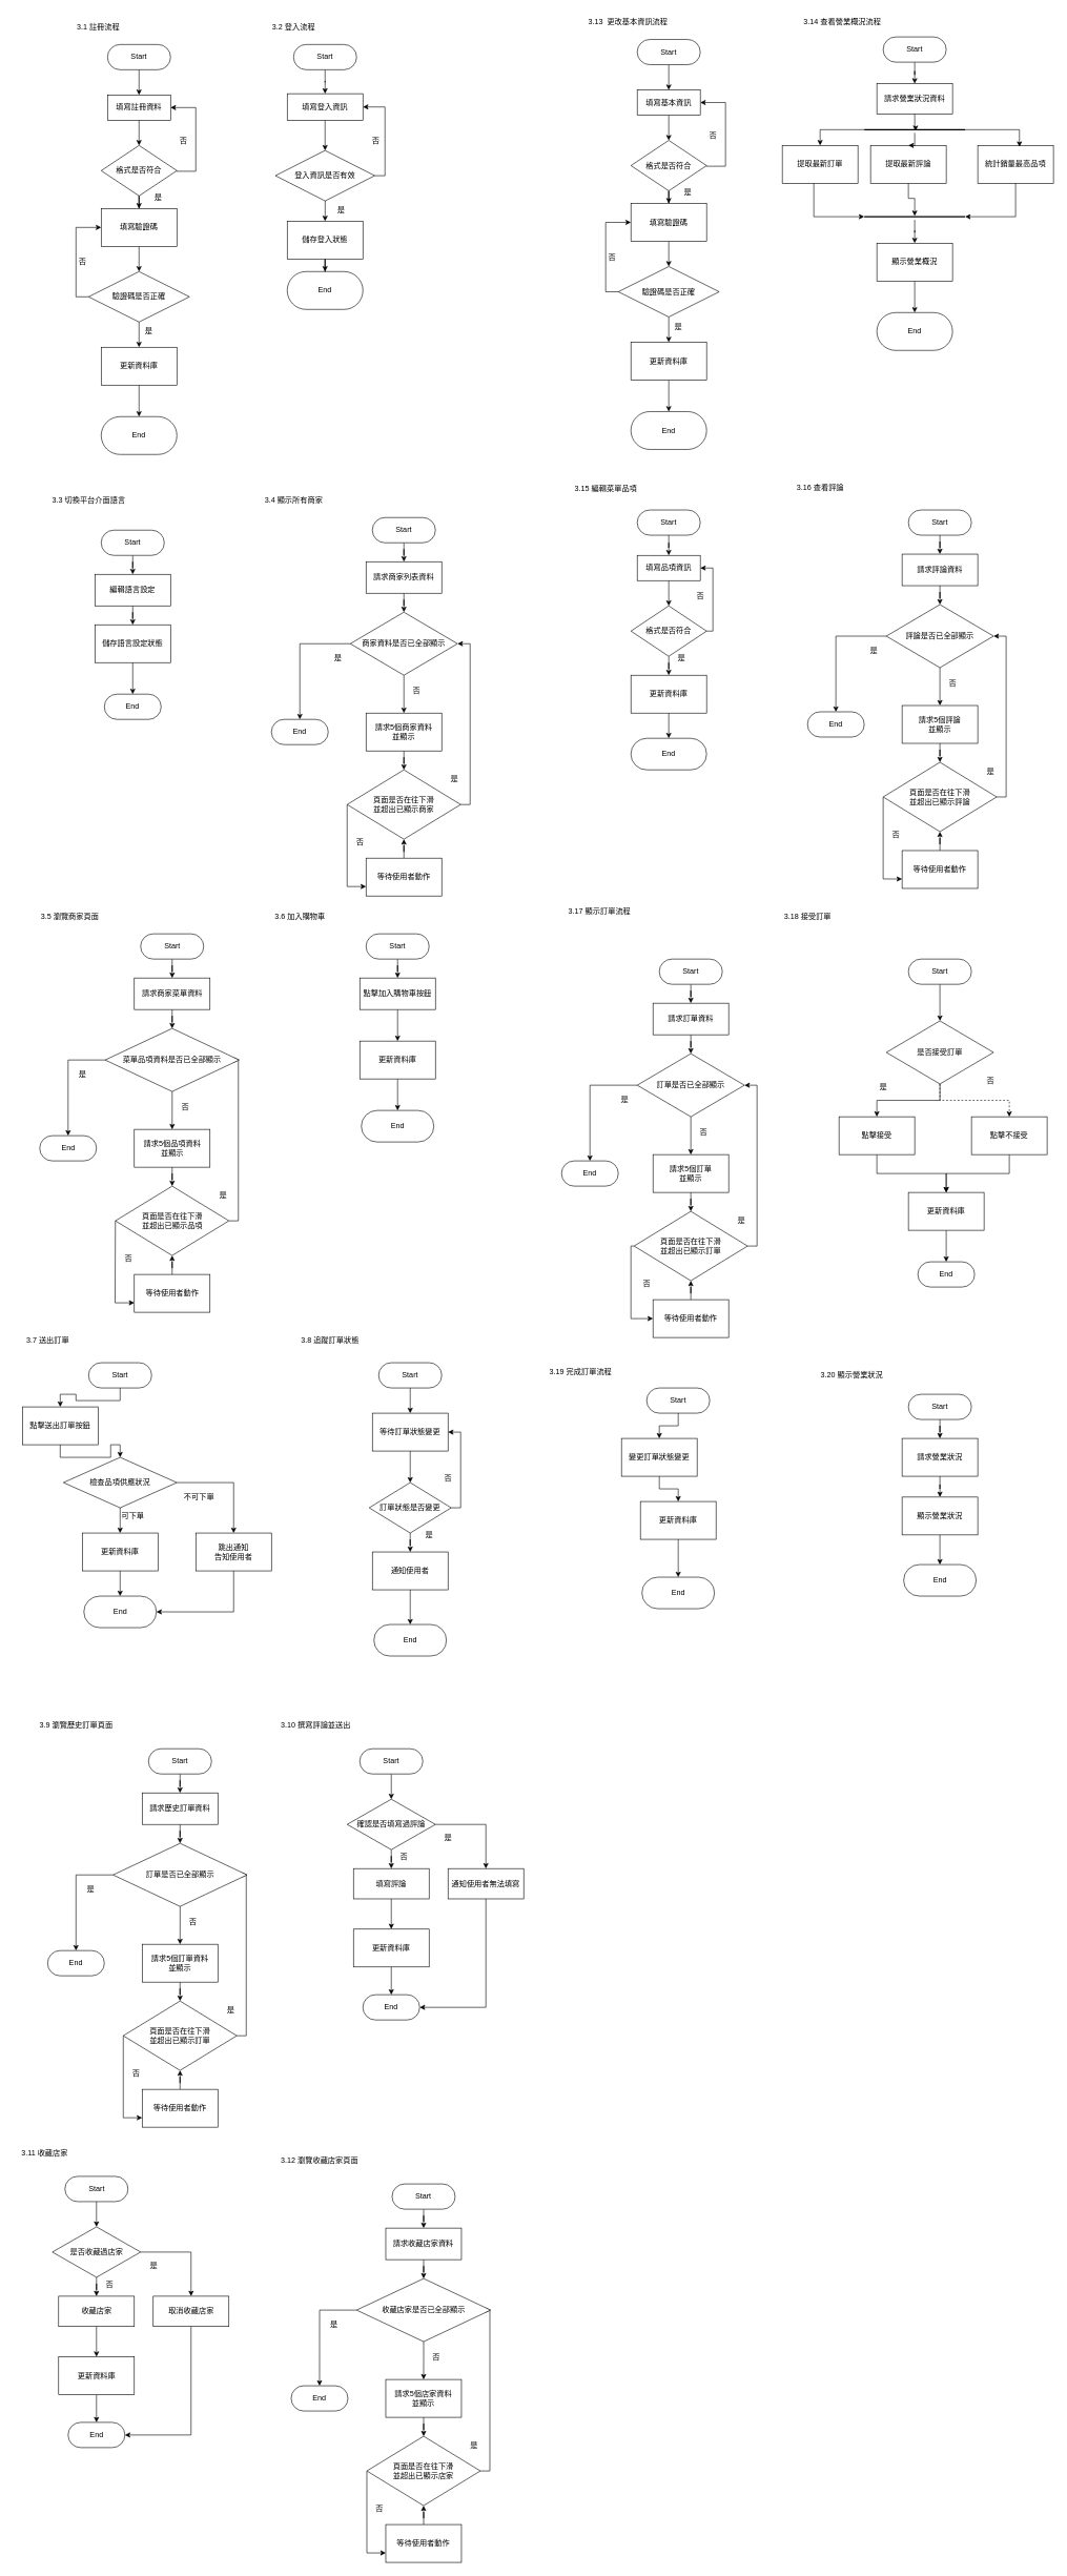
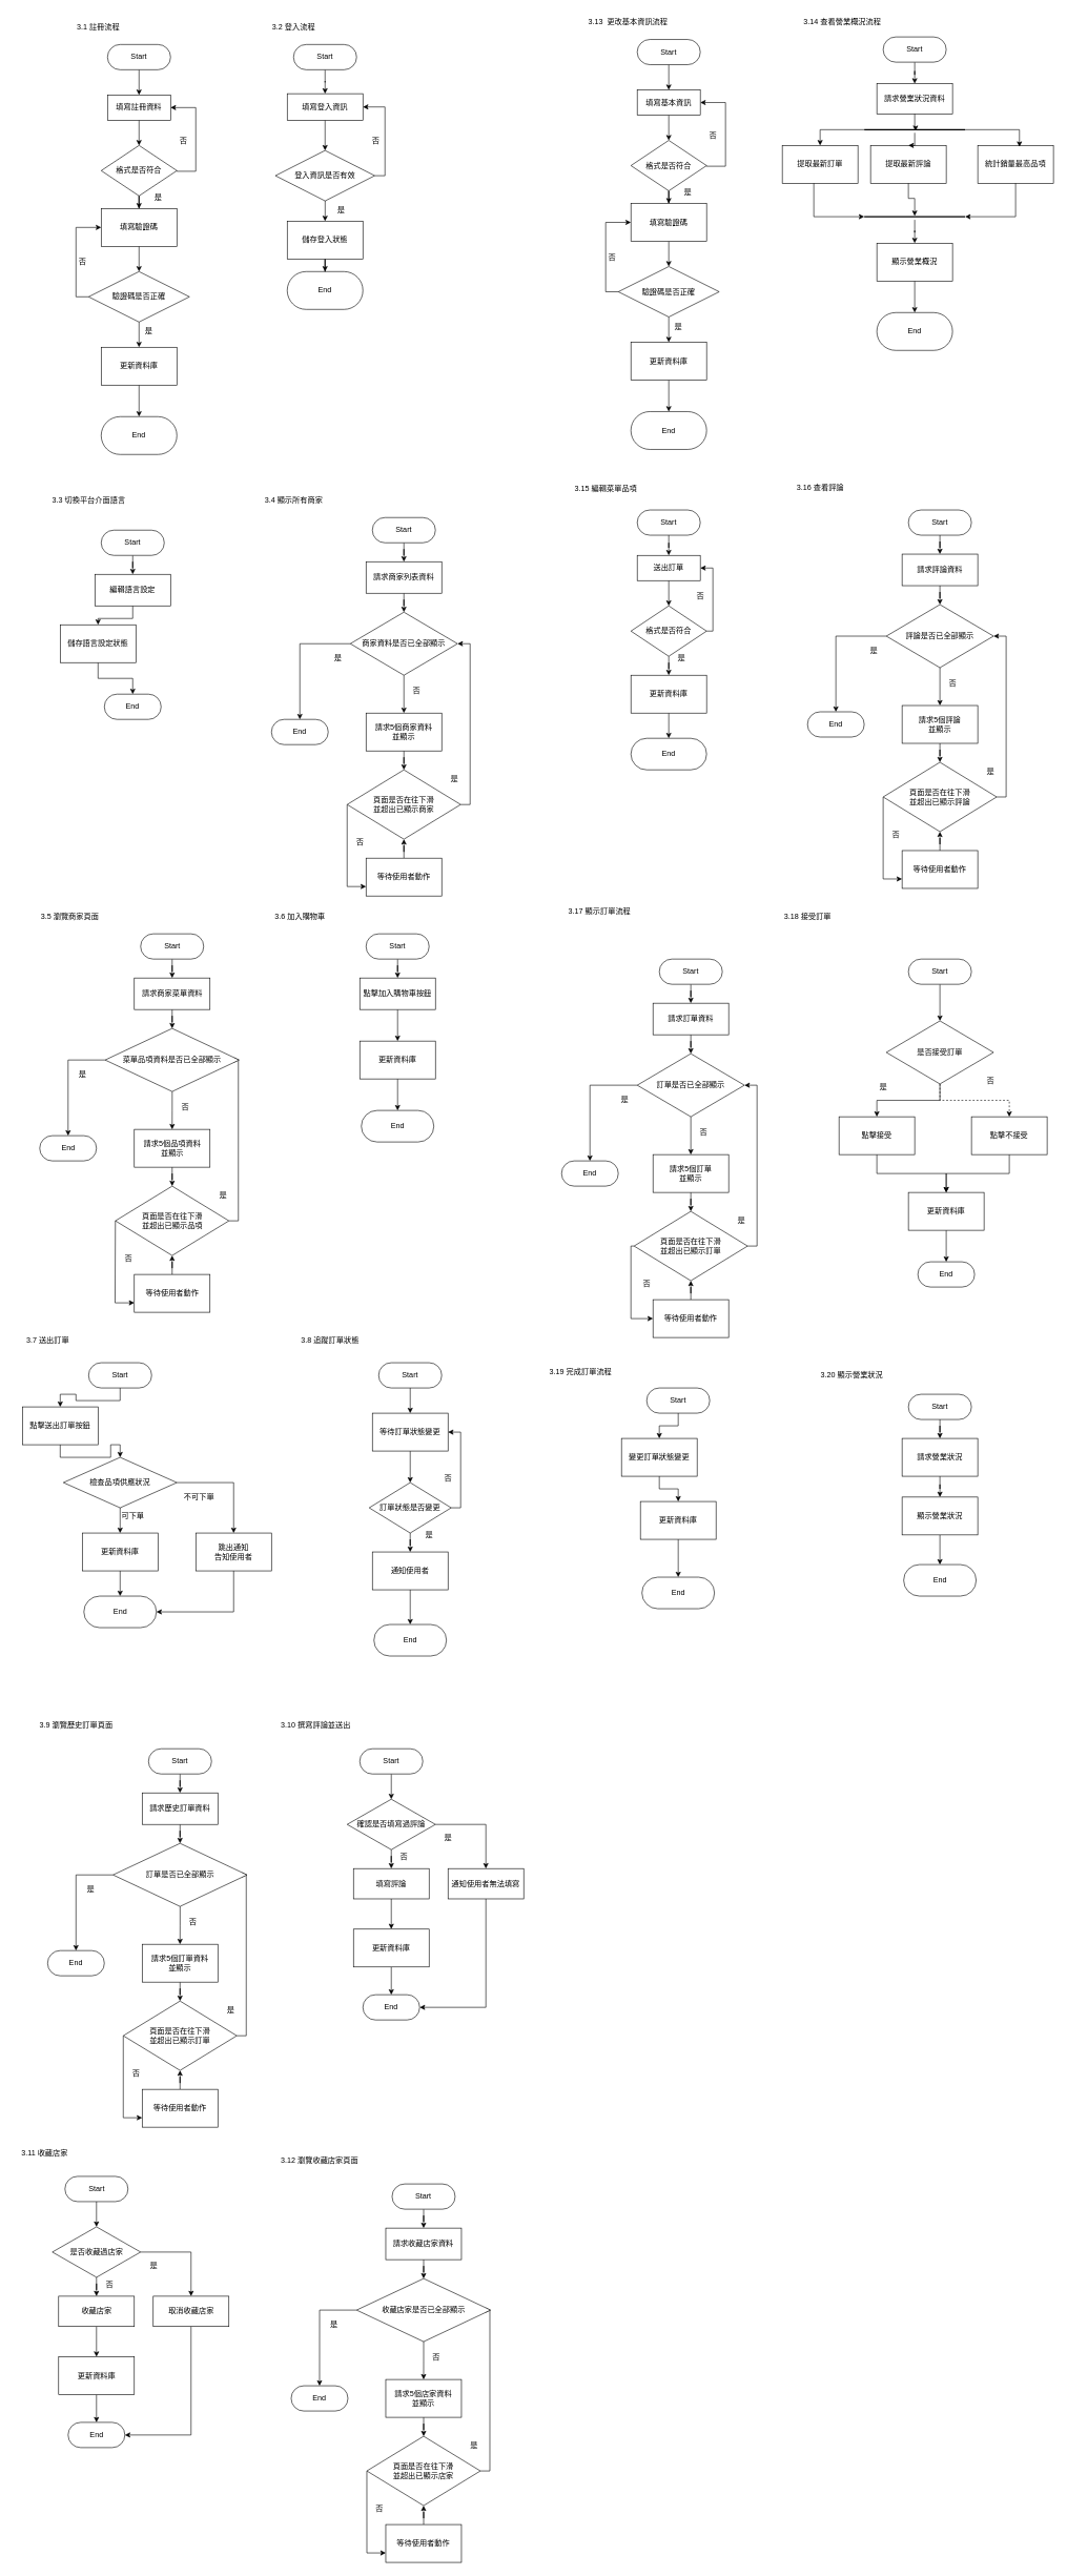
- <mxCell id="232" value="填寫品項資訊" style="rounded=0;whiteSpace=wrap;html=1;" parent="1" vertex="1"><mxGeometry x="1010" y="880" width="100" height="40" as="geometry" /></mxCell>
+ <mxCell id="232" value="送出訂單" style="rounded=0;whiteSpace=wrap;html=1;" parent="1" vertex="1"><mxGeometry x="1010" y="880" width="100" height="40" as="geometry" /></mxCell>
- <mxCell id="41" value="儲存語言設定狀態" style="whiteSpace=wrap;html=1;" parent="1" vertex="1"><mxGeometry x="150" y="990" width="120" height="60" as="geometry" /></mxCell>
+ <mxCell id="41" value="儲存語言設定狀態" style="whiteSpace=wrap;html=1;" parent="1" vertex="1"><mxGeometry x="95" y="990" width="120" height="60" as="geometry" /></mxCell>
